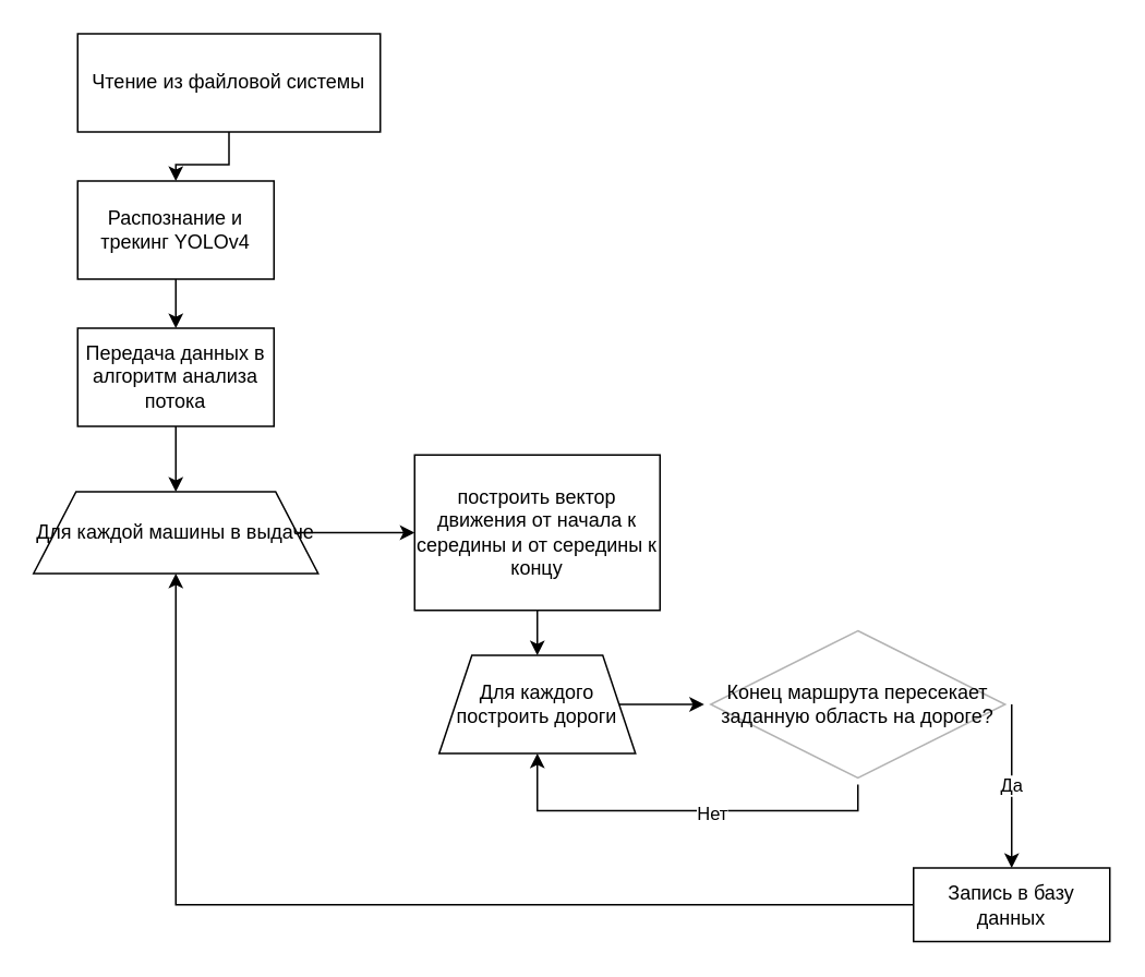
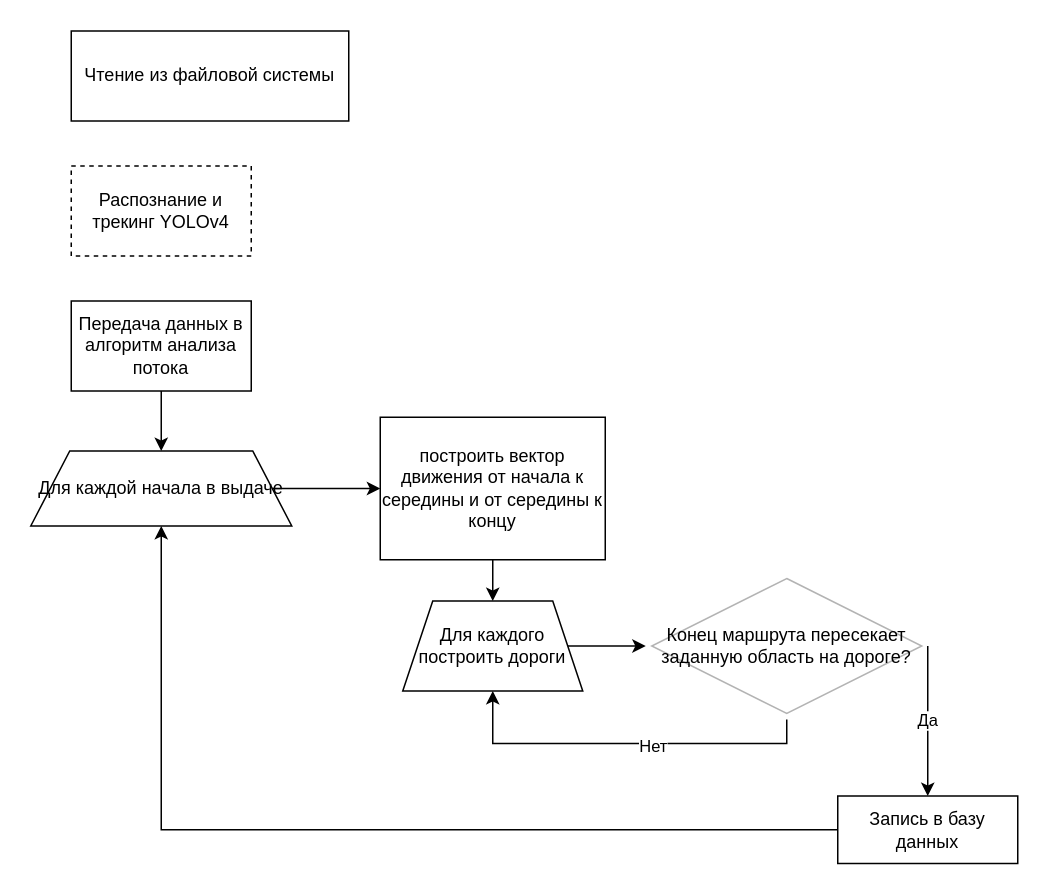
- <mxCell id="2" value="" style="edgeStyle=orthogonalEdgeStyle;rounded=0;orthogonalLoop=1;jettySize=auto;html=1;" edge="1" parent="1" source="3" target="5"><mxGeometry relative="1" as="geometry" /></mxCell>
- <mxCell id="5" value="Распознание и трекинг YOLOv4" style="whiteSpace=wrap;html=1;rounded=0;" vertex="1" parent="1"><mxGeometry x="47" y="110" width="120" height="60" as="geometry" /></mxCell>
+ <mxCell id="5" value="Распознание и трекинг YOLOv4" style="whiteSpace=wrap;html=1;rounded=0;dashed=1;" vertex="1" parent="1"><mxGeometry x="47" y="110" width="120" height="60" as="geometry" /></mxCell>
- <mxCell id="4" value="" style="edgeStyle=orthogonalEdgeStyle;rounded=0;orthogonalLoop=1;jettySize=auto;html=1;" edge="1" parent="1" source="5" target="7"><mxGeometry relative="1" as="geometry" /></mxCell>
- <mxCell id="9" value="Для каждой машины в выдаче" style="shape=trapezoid;perimeter=trapezoidPerimeter;whiteSpace=wrap;html=1;fixedSize=1;rounded=0;size=26;" vertex="1" parent="1"><mxGeometry y="300" width="174" height="50" as="geometry" x="20" /></mxCell>
+ <mxCell id="9" value="Для каждой начала в выдаче" style="shape=trapezoid;perimeter=trapezoidPerimeter;whiteSpace=wrap;html=1;fixedSize=1;rounded=0;size=26;" vertex="1" parent="1"><mxGeometry y="300" width="174" height="50" as="geometry" x="20" /></mxCell>
